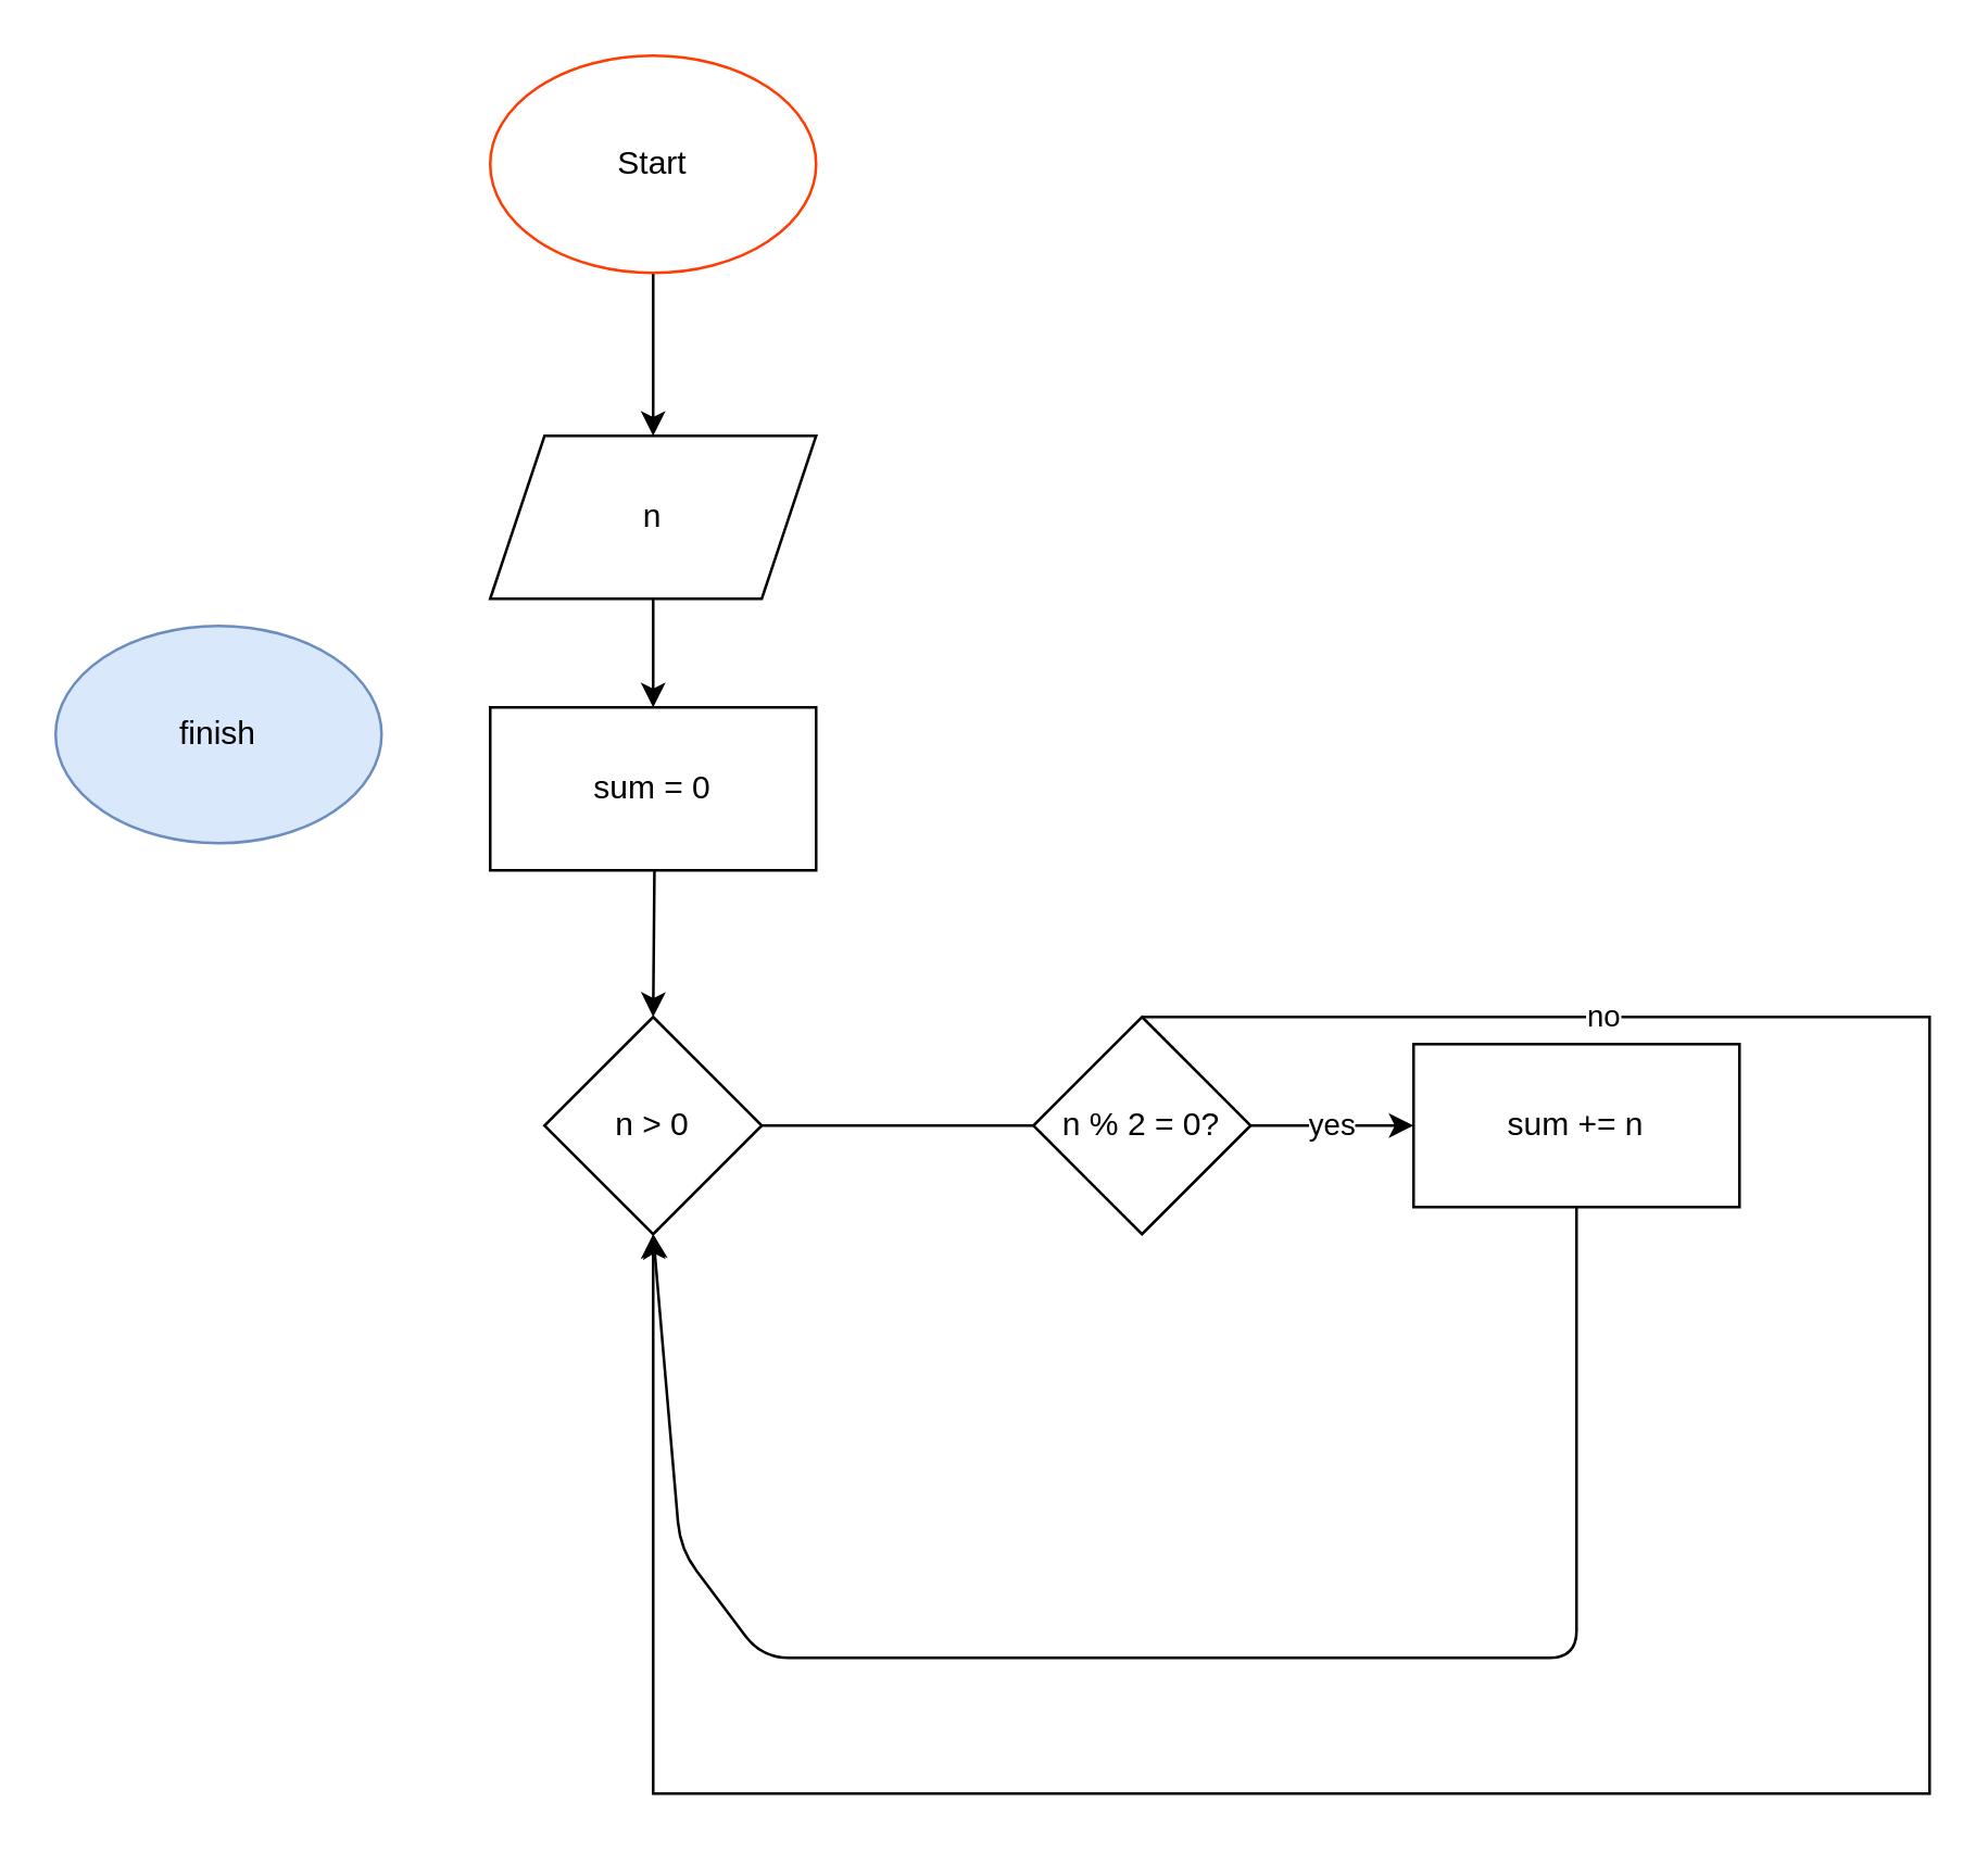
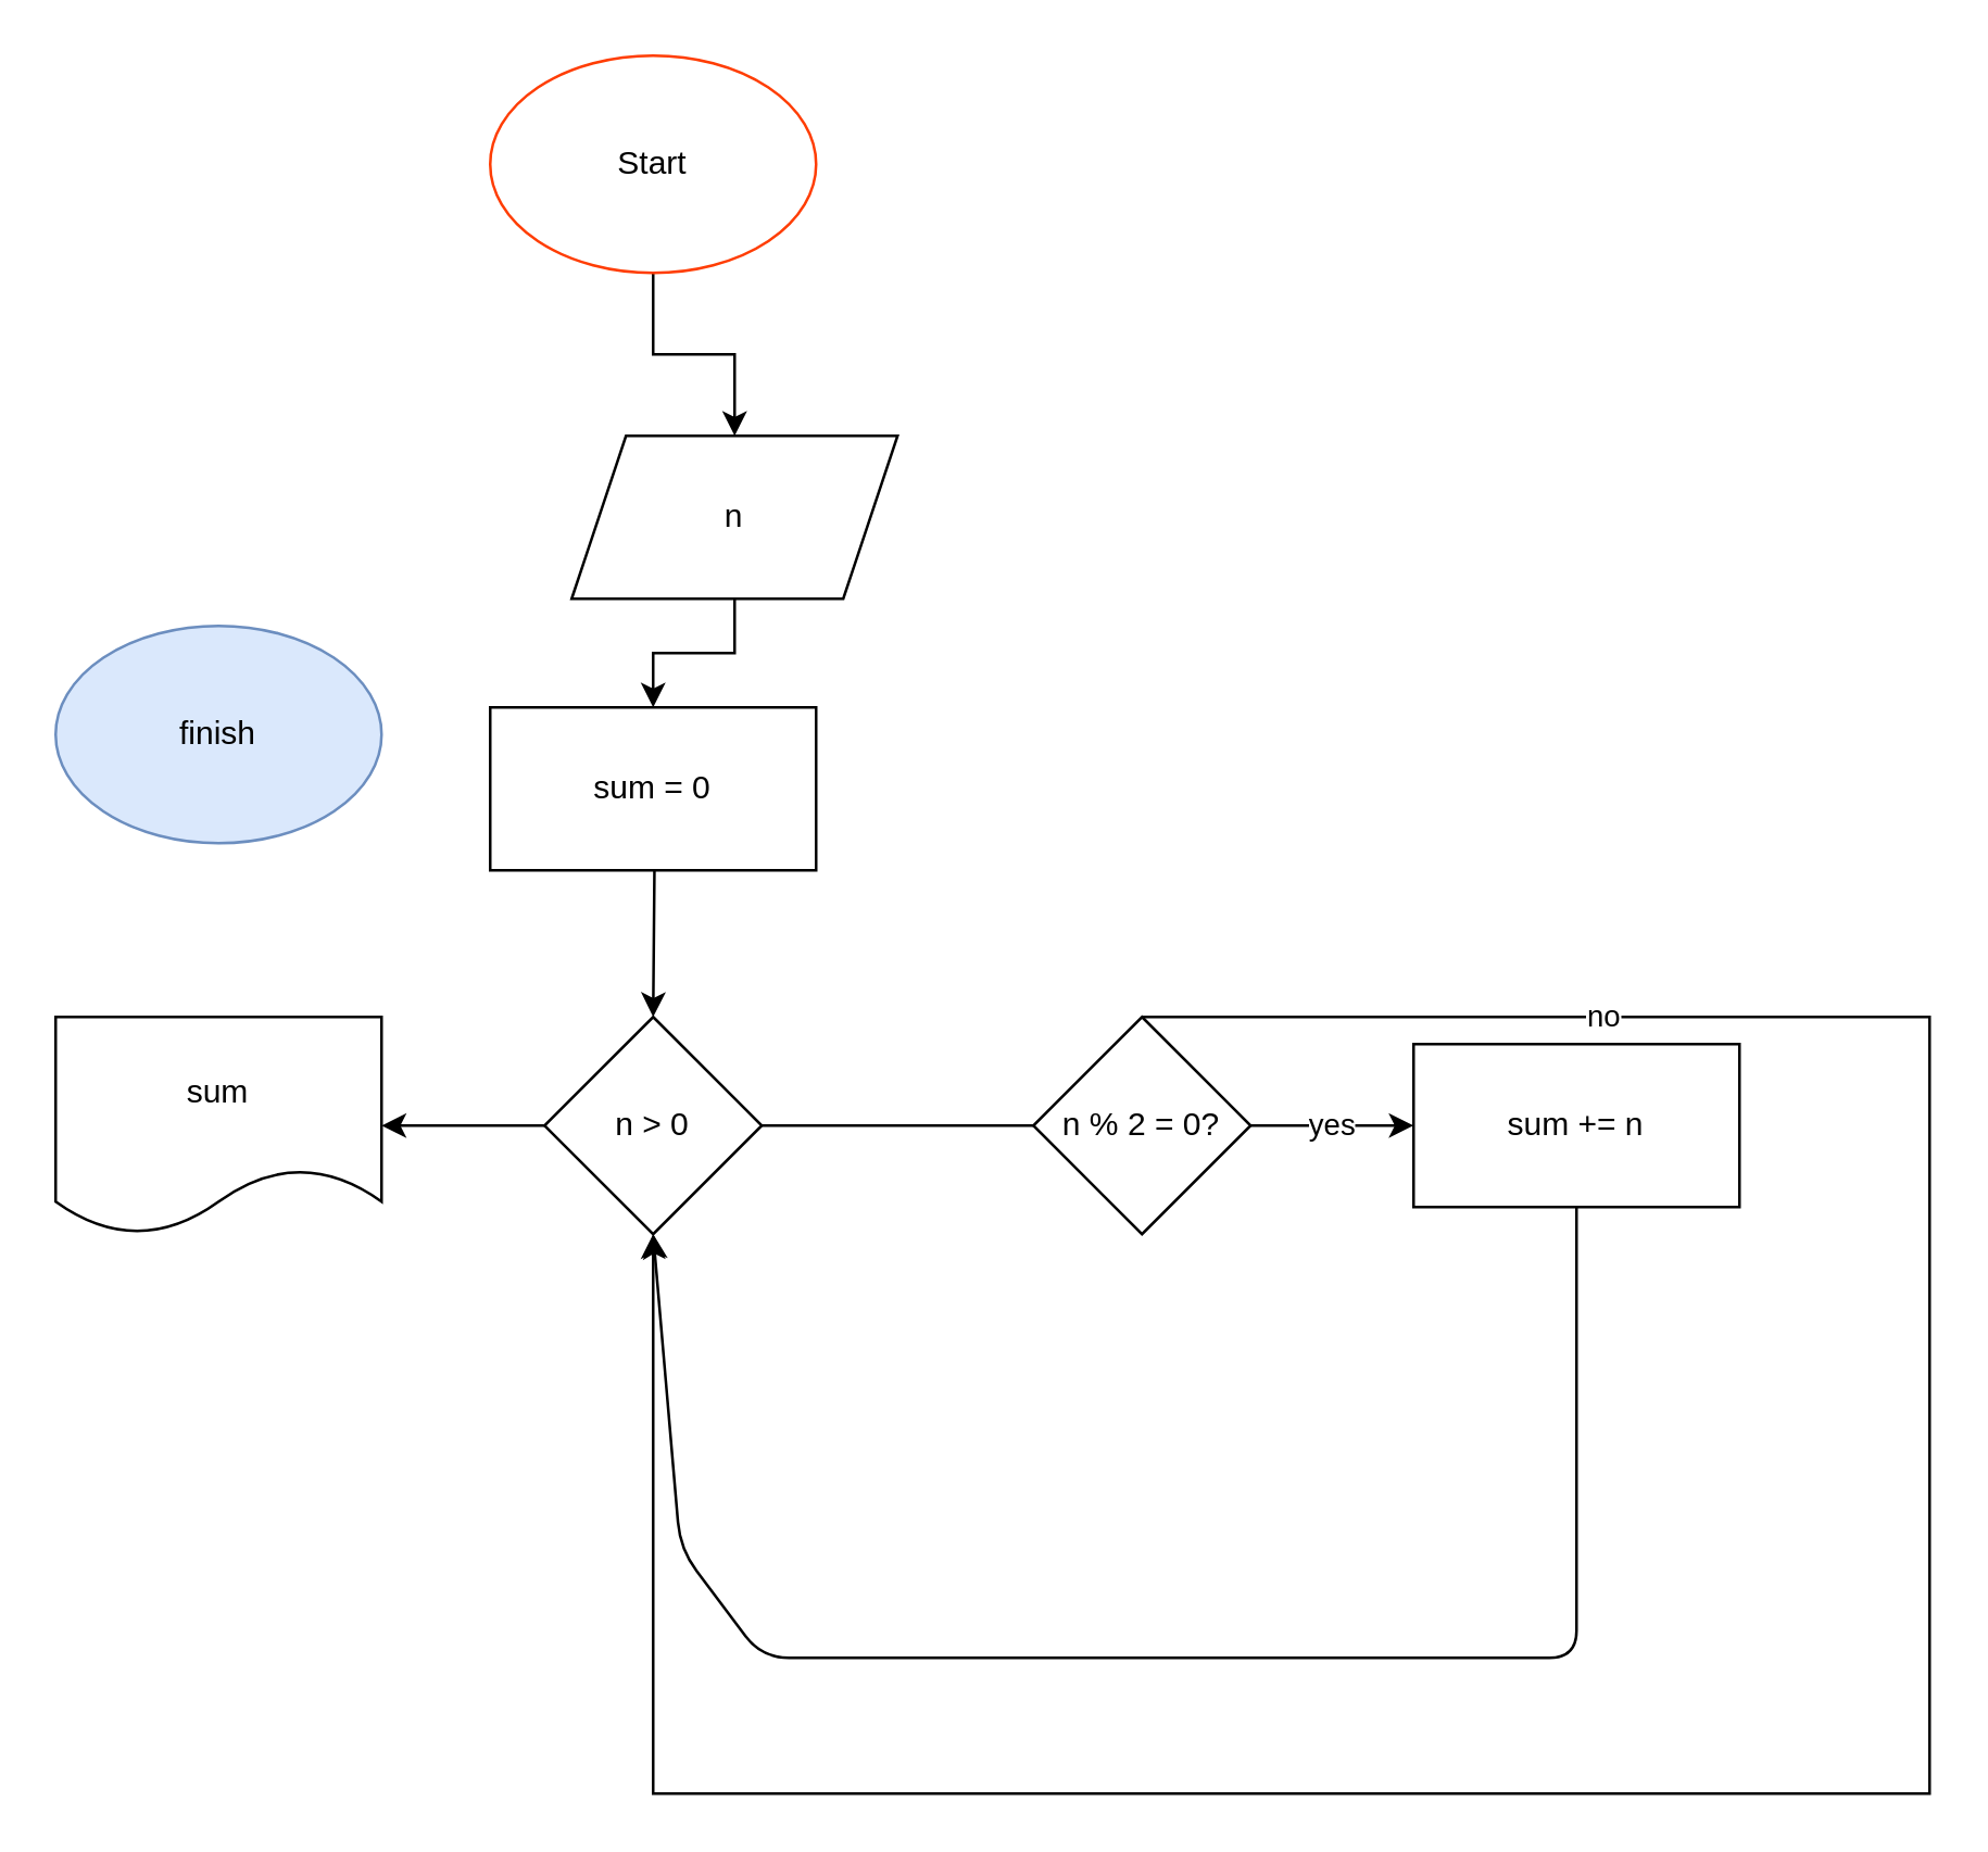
- <mxCell id="6" value="n" style="shape=parallelogram;perimeter=parallelogramPerimeter;whiteSpace=wrap;html=1;fixedSize=1;" vertex="1" parent="1"><mxGeometry x="180" y="160" width="120" height="60" as="geometry" /></mxCell>
+ <mxCell id="6" value="n" style="shape=parallelogram;perimeter=parallelogramPerimeter;whiteSpace=wrap;html=1;fixedSize=1;" vertex="1" parent="1"><mxGeometry x="210" y="160" width="120" height="60" as="geometry" /></mxCell>
+ <mxCell id="13" value="sum" style="shape=document;whiteSpace=wrap;html=1;boundedLbl=1;" vertex="1" parent="1"><mxGeometry x="20" y="374" width="120" height="80" as="geometry" /></mxCell>
+ <mxCell id="8" value="" style="edgeStyle=orthogonalEdgeStyle;rounded=0;orthogonalLoop=1;jettySize=auto;html=1;" edge="1" parent="1" source="9" target="13"><mxGeometry relative="1" as="geometry" /></mxCell>
